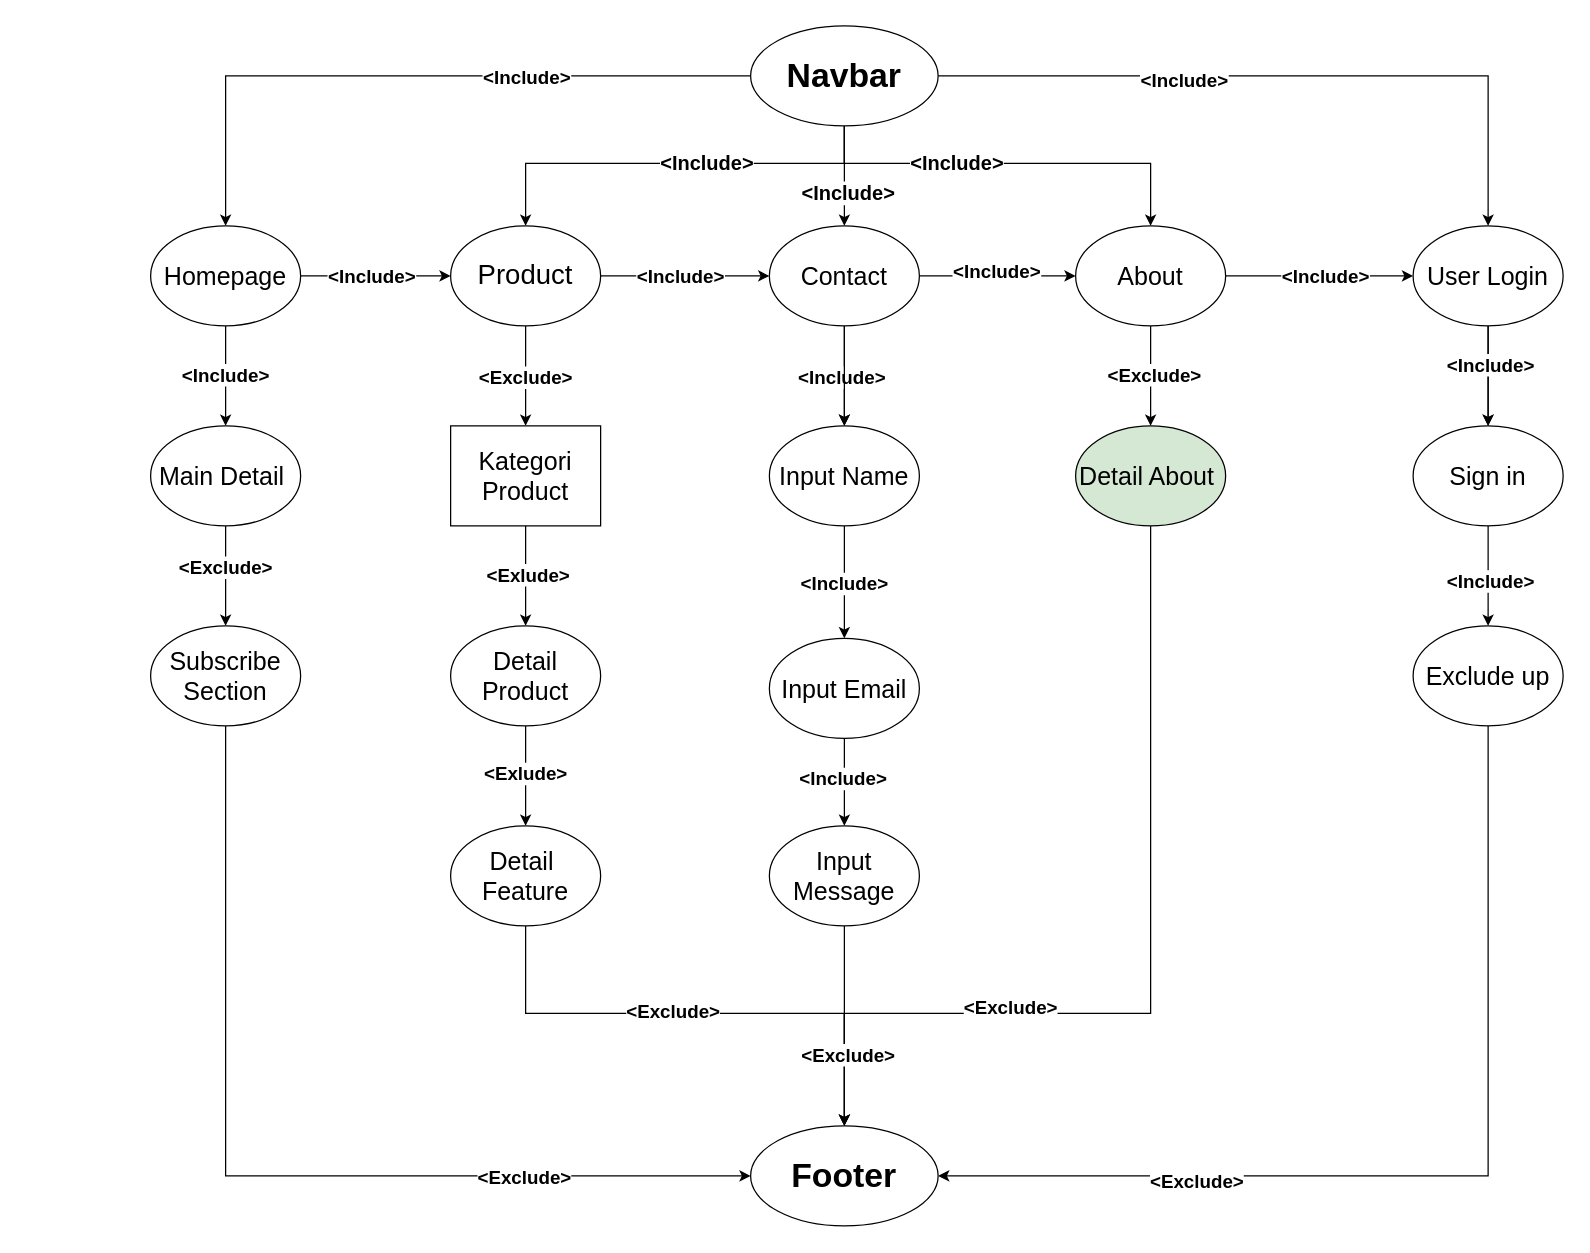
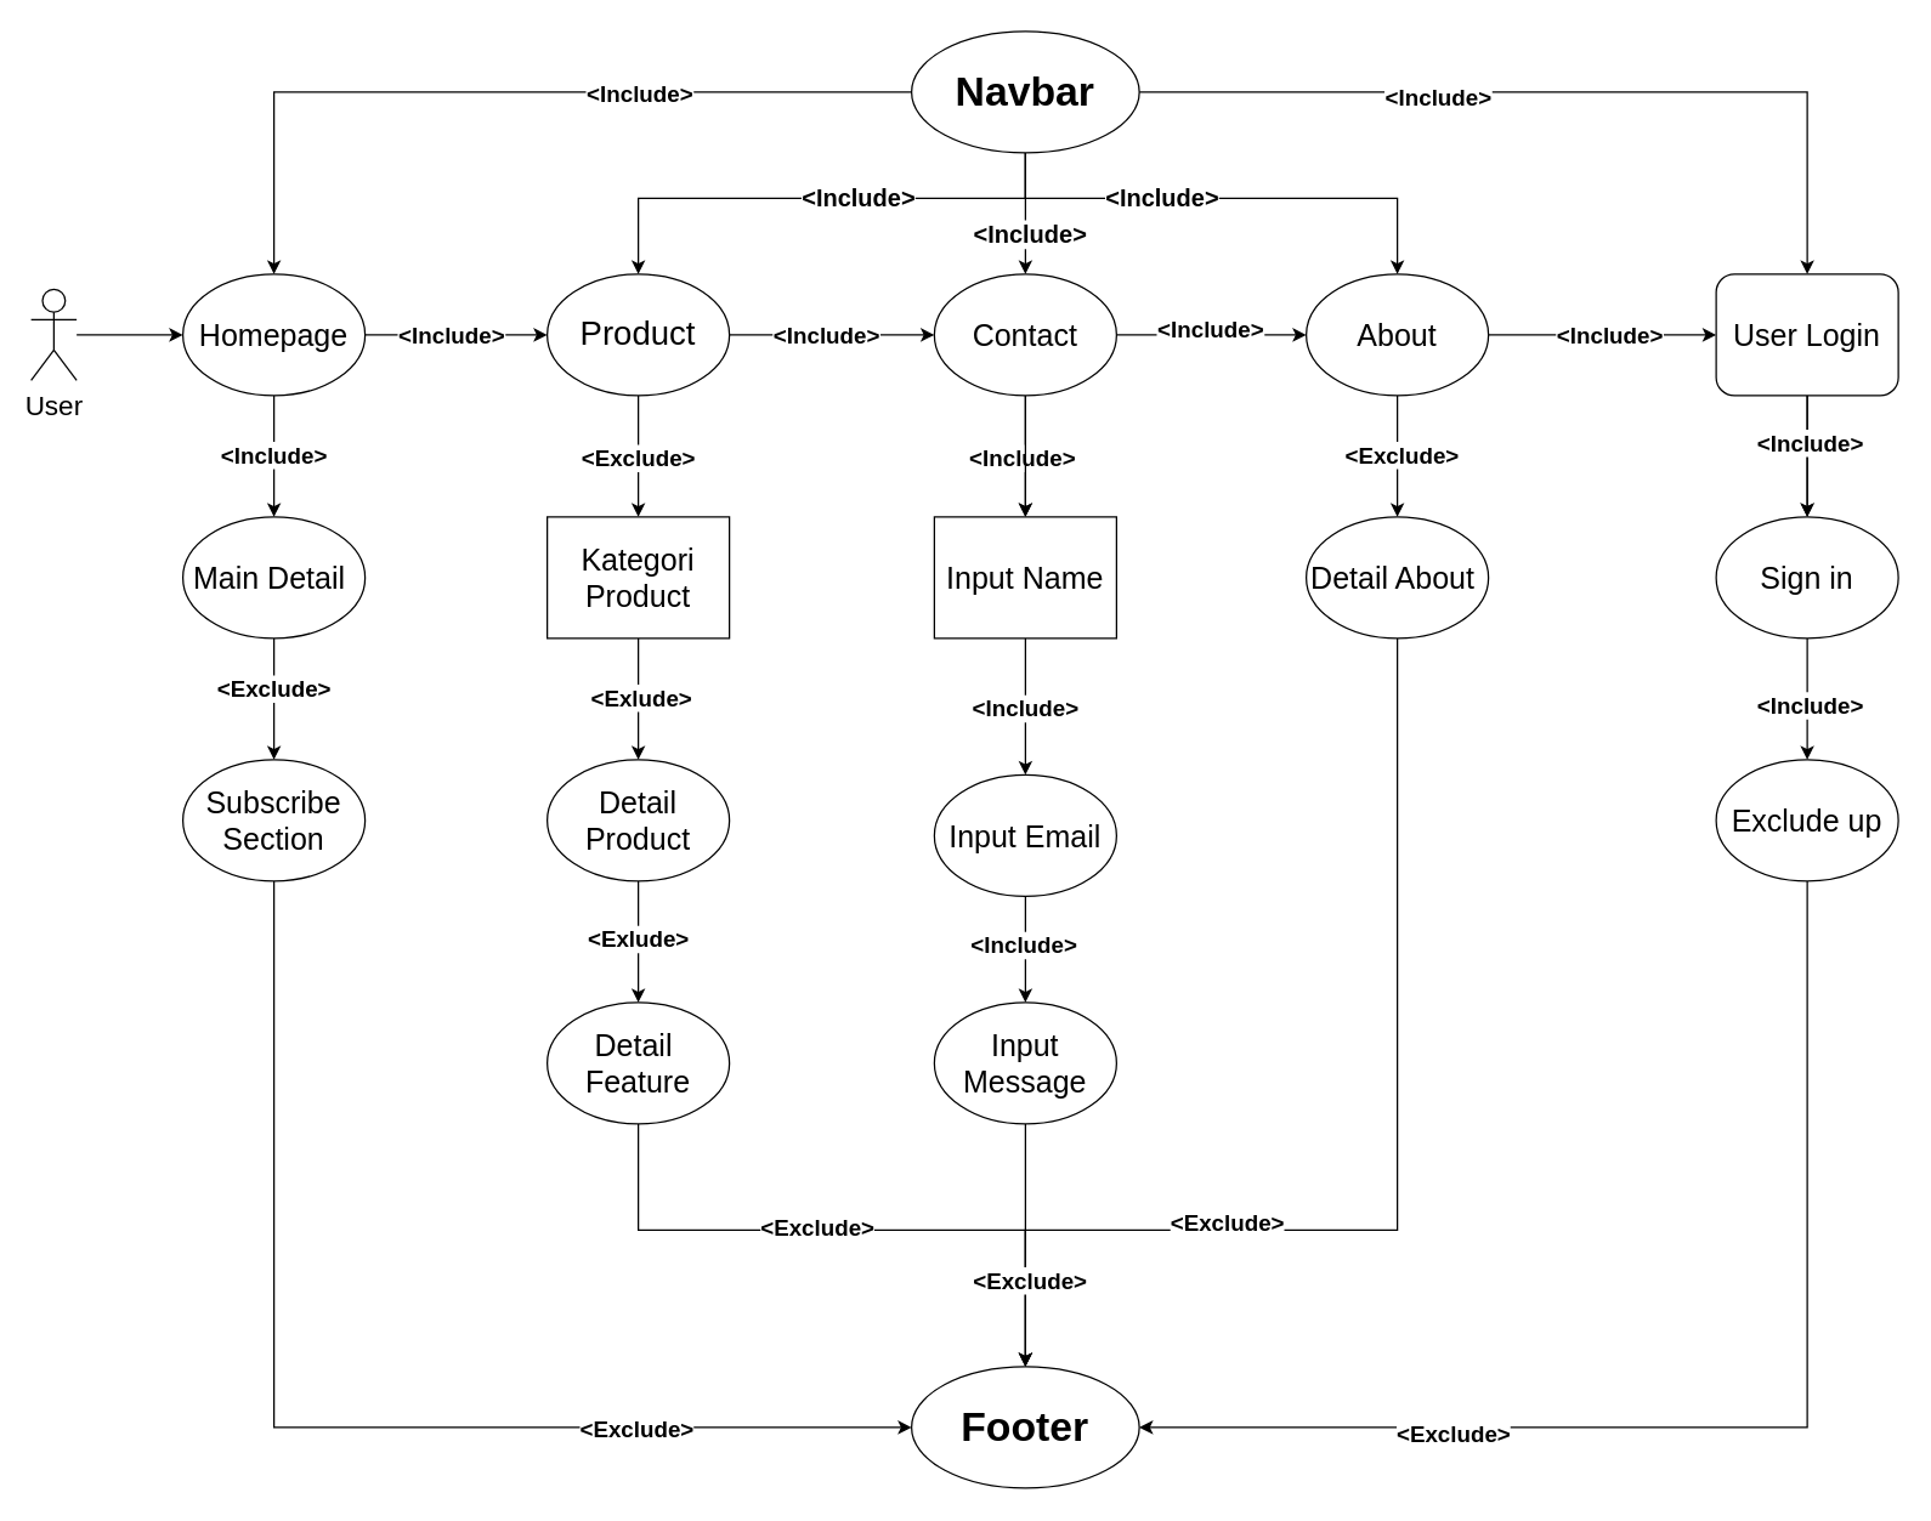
+ <mxCell id="5" value="&lt;font style=&quot;font-size: 18px;&quot;&gt;User&lt;/font&gt;" style="shape=umlActor;verticalLabelPosition=bottom;verticalAlign=top;html=1;outlineConnect=0;" vertex="1" parent="1"><mxGeometry x="20" y="190" width="30" height="60" as="geometry" /></mxCell>
+ <mxCell id="4" value="" style="edgeStyle=orthogonalEdgeStyle;rounded=0;orthogonalLoop=1;jettySize=auto;html=1;" edge="1" parent="1" source="5" target="10"><mxGeometry relative="1" as="geometry" /></mxCell>
- <mxCell id="32" value="&lt;font style=&quot;font-size: 20px;&quot;&gt;User Login&lt;/font&gt;" style="ellipse;whiteSpace=wrap;html=1;" vertex="1" parent="1"><mxGeometry x="1130" y="180" width="120" height="80" as="geometry" /></mxCell>
+ <mxCell id="32" value="&lt;font style=&quot;font-size: 20px;&quot;&gt;User Login&lt;/font&gt;" style="whiteSpace=wrap;html=1;rounded=1;" vertex="1" parent="1"><mxGeometry x="1130" y="180" width="120" height="80" as="geometry" /></mxCell>
- <mxCell id="66" value="&lt;font style=&quot;font-size: 20px;&quot;&gt;Input Name&lt;/font&gt;" style="ellipse;whiteSpace=wrap;html=1;" vertex="1" parent="1"><mxGeometry x="615" y="340" width="120" height="80" as="geometry" /></mxCell>
+ <mxCell id="66" value="&lt;font style=&quot;font-size: 20px;&quot;&gt;Input Name&lt;/font&gt;" style="whiteSpace=wrap;html=1;rounded=0;" vertex="1" parent="1"><mxGeometry x="615" y="340" width="120" height="80" as="geometry" /></mxCell>
- <mxCell id="75" value="&lt;font style=&quot;font-size: 20px;&quot;&gt;Detail About&amp;nbsp;&lt;/font&gt;" style="ellipse;whiteSpace=wrap;html=1;fillColor=#d5e8d4;" vertex="1" parent="1"><mxGeometry x="860" y="340" width="120" height="80" as="geometry" /></mxCell>
+ <mxCell id="75" value="&lt;font style=&quot;font-size: 20px;&quot;&gt;Detail About&amp;nbsp;&lt;/font&gt;" style="ellipse;whiteSpace=wrap;html=1;" vertex="1" parent="1"><mxGeometry x="860" y="340" width="120" height="80" as="geometry" /></mxCell>
